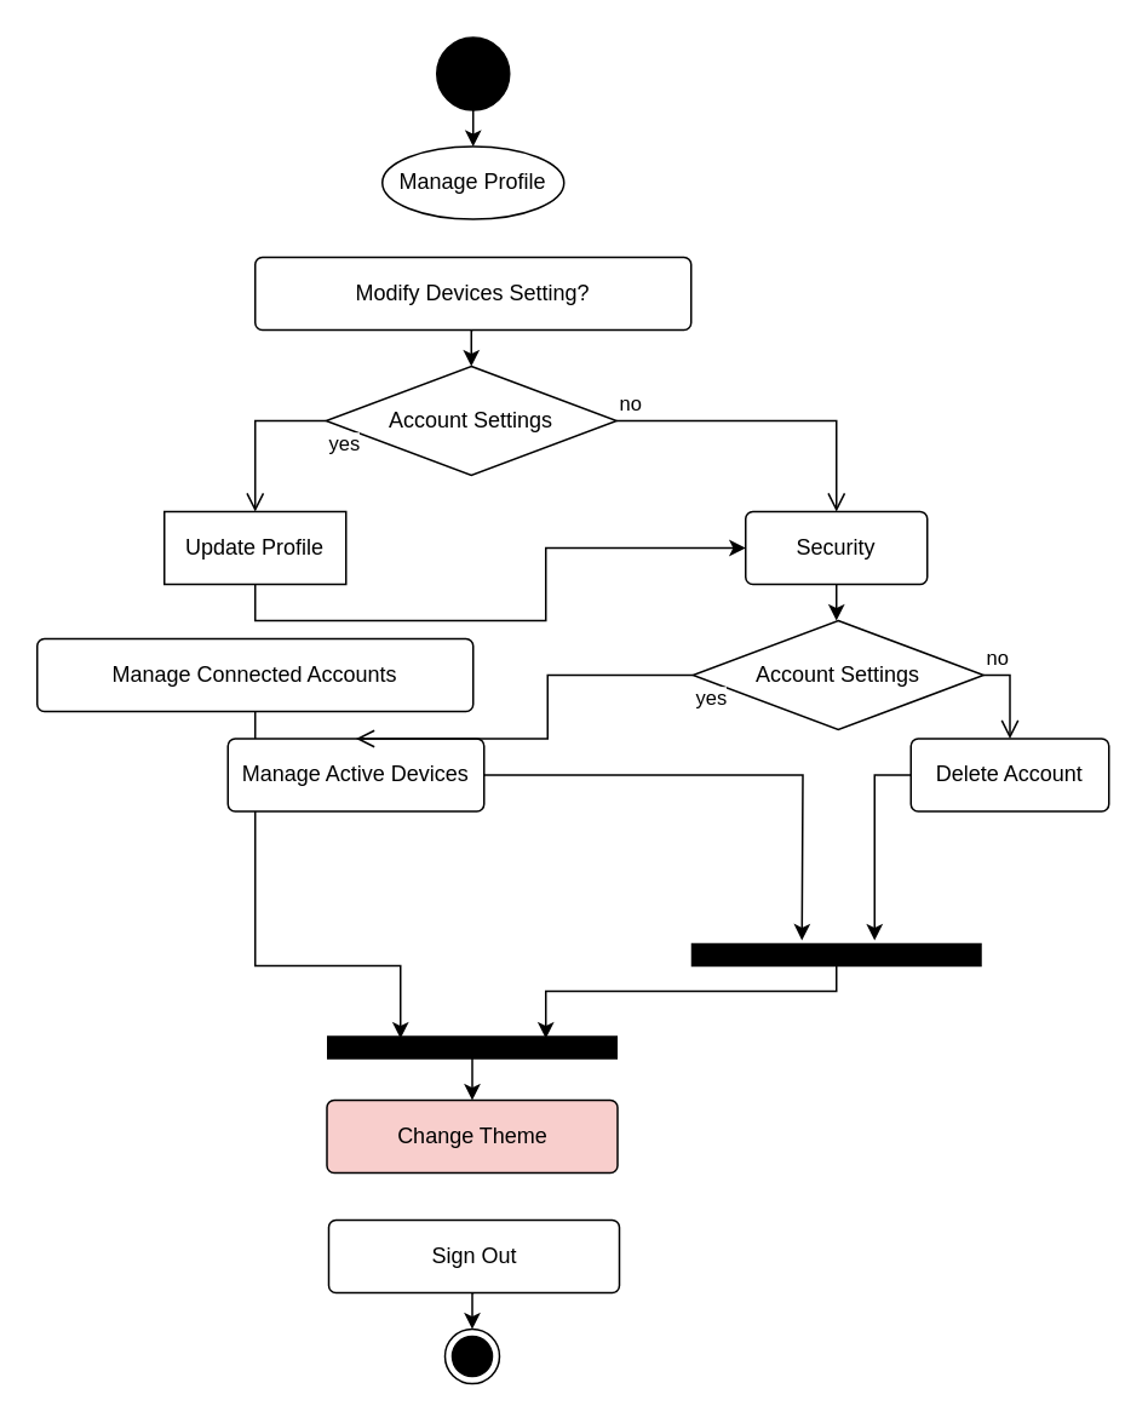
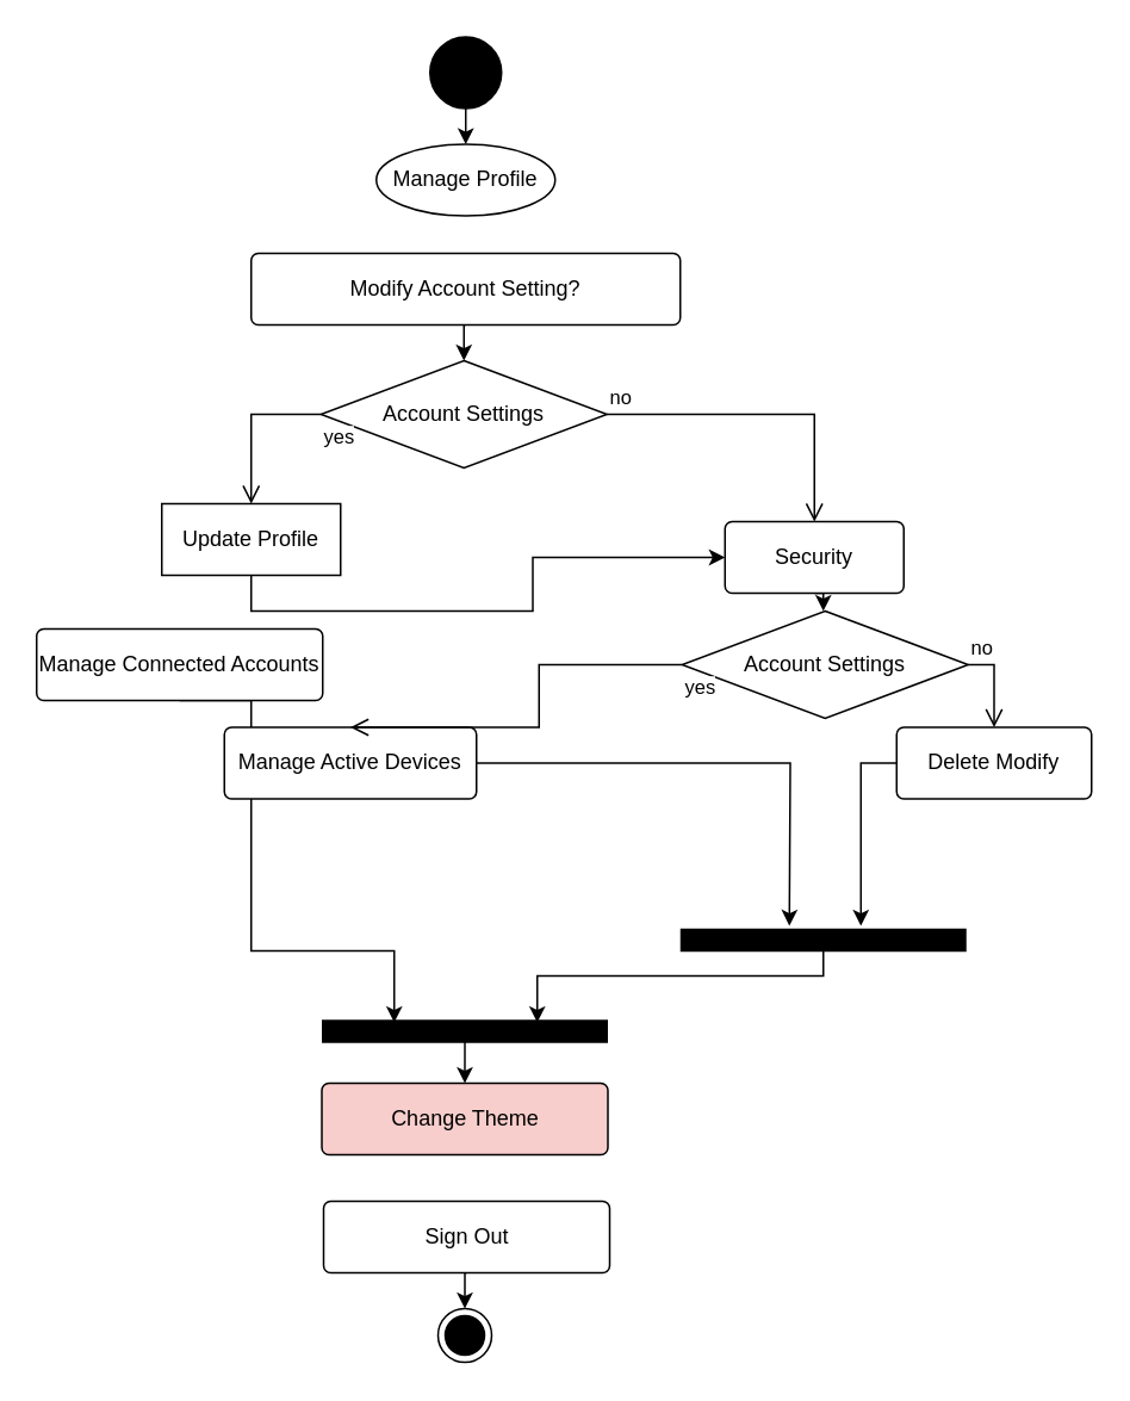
- <mxCell id="24" value="Modify Devices Setting?" style="rounded=1;arcSize=10;whiteSpace=wrap;html=1;align=center;" parent="1" vertex="1"><mxGeometry x="140" y="141" width="240" height="40" as="geometry" /></mxCell>
+ <mxCell id="24" value="Modify Account Setting?" style="rounded=1;arcSize=10;whiteSpace=wrap;html=1;align=center;" parent="1" vertex="1"><mxGeometry x="140" y="141" width="240" height="40" as="geometry" /></mxCell>
- <mxCell id="8" value="Security" style="rounded=1;arcSize=10;whiteSpace=wrap;html=1;align=center;" parent="1" vertex="1"><mxGeometry x="410" y="281" width="100" height="40" as="geometry" /></mxCell>
+ <mxCell id="8" value="Security" style="rounded=1;arcSize=10;whiteSpace=wrap;html=1;align=center;" parent="1" vertex="1"><mxGeometry x="405" y="291" width="100" height="40" as="geometry" /></mxCell>
- <mxCell id="10" value="Manage Connected Accounts" style="rounded=1;arcSize=10;whiteSpace=wrap;html=1;align=center;" parent="1" vertex="1"><mxGeometry x="20" y="351" width="240" height="40" as="geometry" /></mxCell>
+ <mxCell id="10" value="Manage Connected Accounts" style="rounded=1;arcSize=10;whiteSpace=wrap;html=1;align=center;" parent="1" vertex="1"><mxGeometry x="20" y="351" width="160" height="40" as="geometry" /></mxCell>
- <mxCell id="14" value="Delete Account" style="rounded=1;arcSize=10;whiteSpace=wrap;html=1;align=center;" parent="1" vertex="1"><mxGeometry x="501" y="406" width="109" height="40" as="geometry" /></mxCell>
+ <mxCell id="14" value="Delete Modify" style="rounded=1;arcSize=10;whiteSpace=wrap;html=1;align=center;" parent="1" vertex="1"><mxGeometry x="501" y="406" width="109" height="40" as="geometry" /></mxCell>
